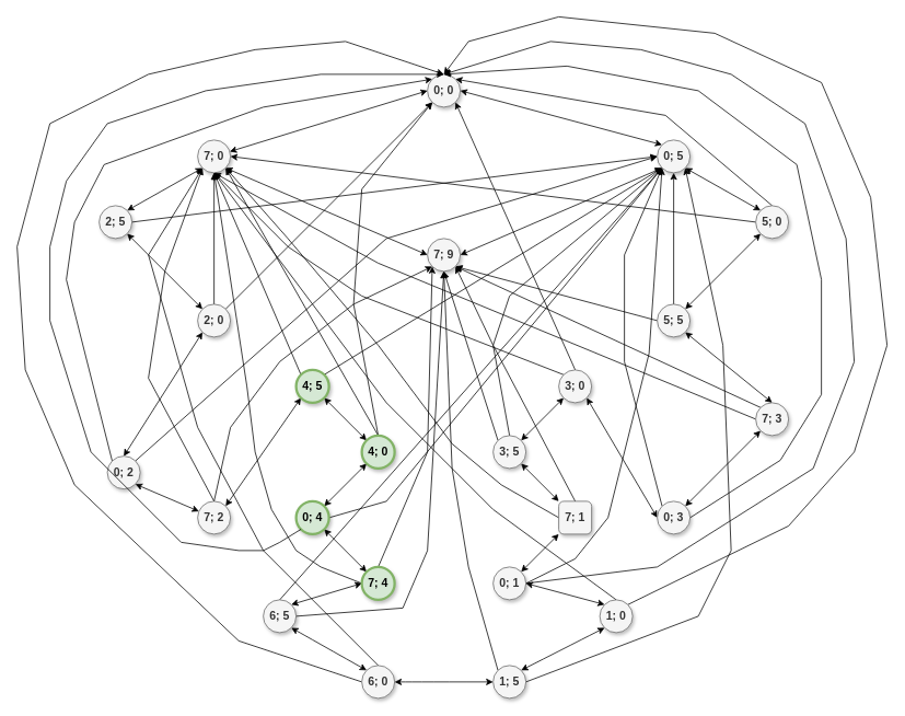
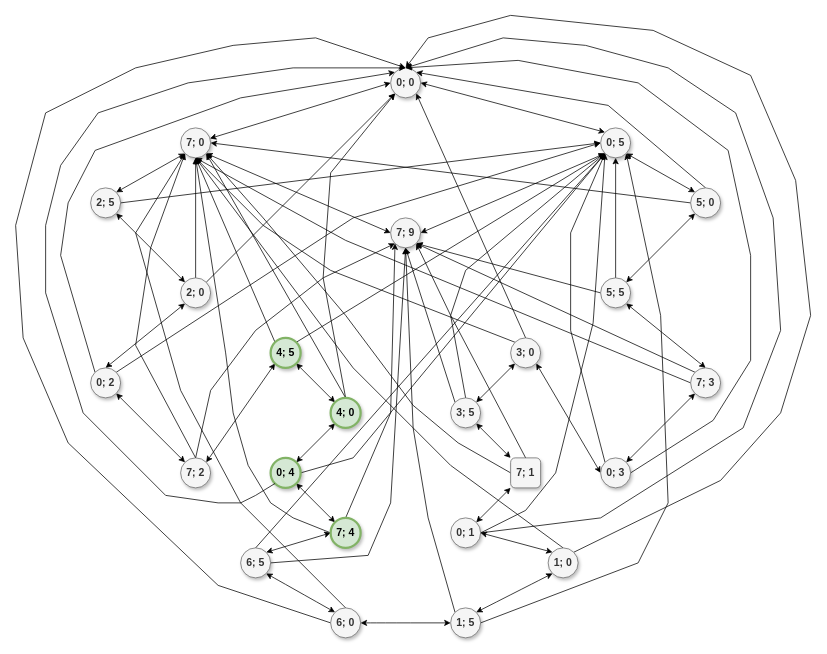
- <mxCell id="30" value="&lt;h3&gt;&lt;font face=&quot;Helvetica&quot;&gt;0; 2&lt;/font&gt;&lt;/h3&gt;" style="ellipse;whiteSpace=wrap;html=1;rounded=0;shadow=1;comic=0;labelBackgroundColor=none;strokeWidth=1;fontFamily=Verdana;fontSize=12;align=center;fillColor=#f5f5f5;strokeColor=#666666;fontColor=#333333;" vertex="1" parent="1"><mxGeometry x="130" y="555" width="40" height="40" as="geometry" /></mxCell>
+ <mxCell id="30" value="&lt;h3&gt;&lt;font face=&quot;Helvetica&quot;&gt;0; 2&lt;/font&gt;&lt;/h3&gt;" style="ellipse;whiteSpace=wrap;html=1;rounded=0;shadow=1;comic=0;labelBackgroundColor=none;strokeWidth=1;fontFamily=Verdana;fontSize=12;align=center;fillColor=#f5f5f5;strokeColor=#666666;fontColor=#333333;" vertex="1" parent="1"><mxGeometry x="120" y="490" width="40" height="40" as="geometry" /></mxCell>
